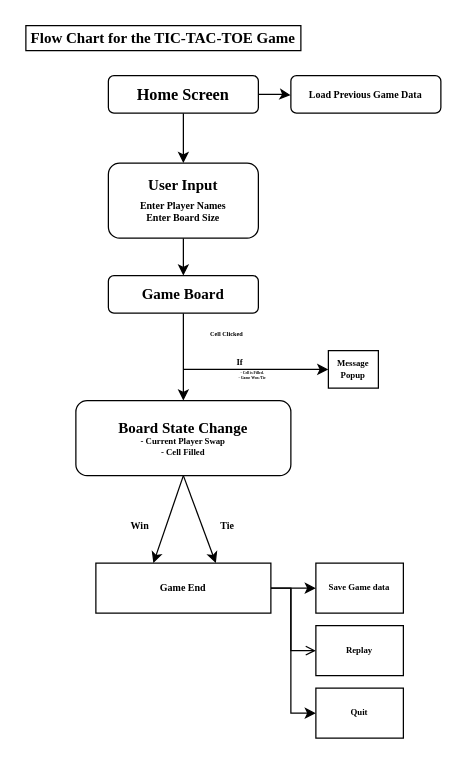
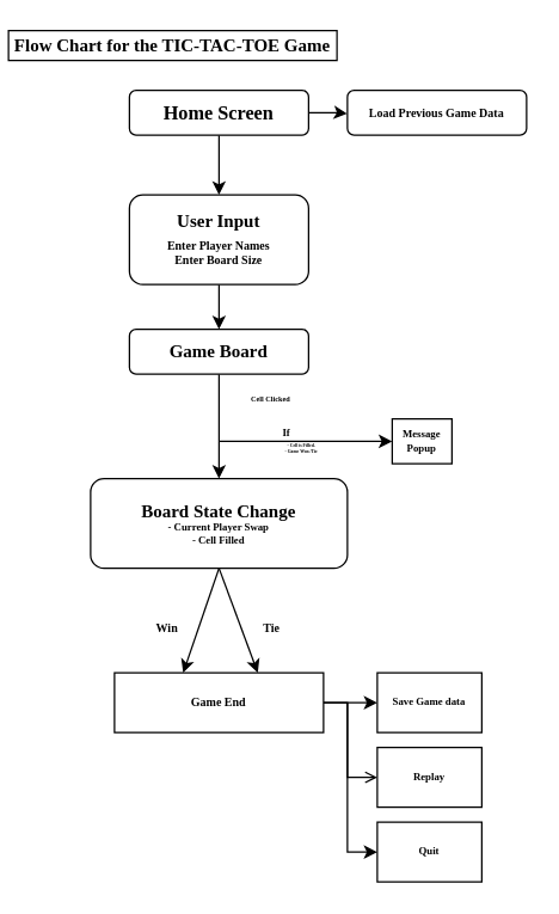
- <mxCell id="27" value="Flow Chart for the TIC-TAC-TOE Game" style="rounded=0;whiteSpace=wrap;html=1;fontFamily=Times New Roman;fontStyle=1;align=center;labelBorderColor=none;" vertex="1" parent="1"><mxGeometry x="20" y="20" width="220" height="20" as="geometry" /></mxCell>
+ <mxCell id="27" value="Flow Chart for the TIC-TAC-TOE Game" style="rounded=0;whiteSpace=wrap;html=1;fontFamily=Times New Roman;fontStyle=1;align=center;labelBorderColor=none;" vertex="1" parent="1"><mxGeometry x="5" y="20" width="220" height="20" as="geometry" /></mxCell>
